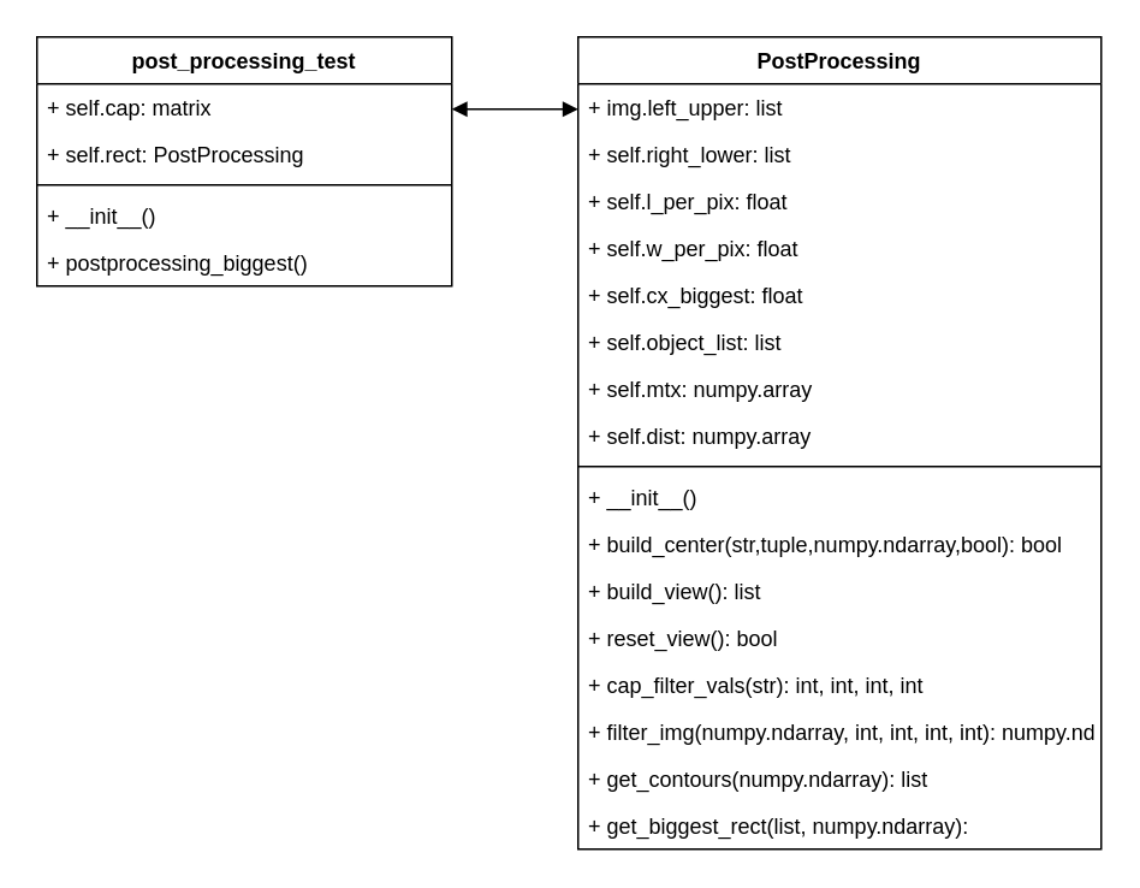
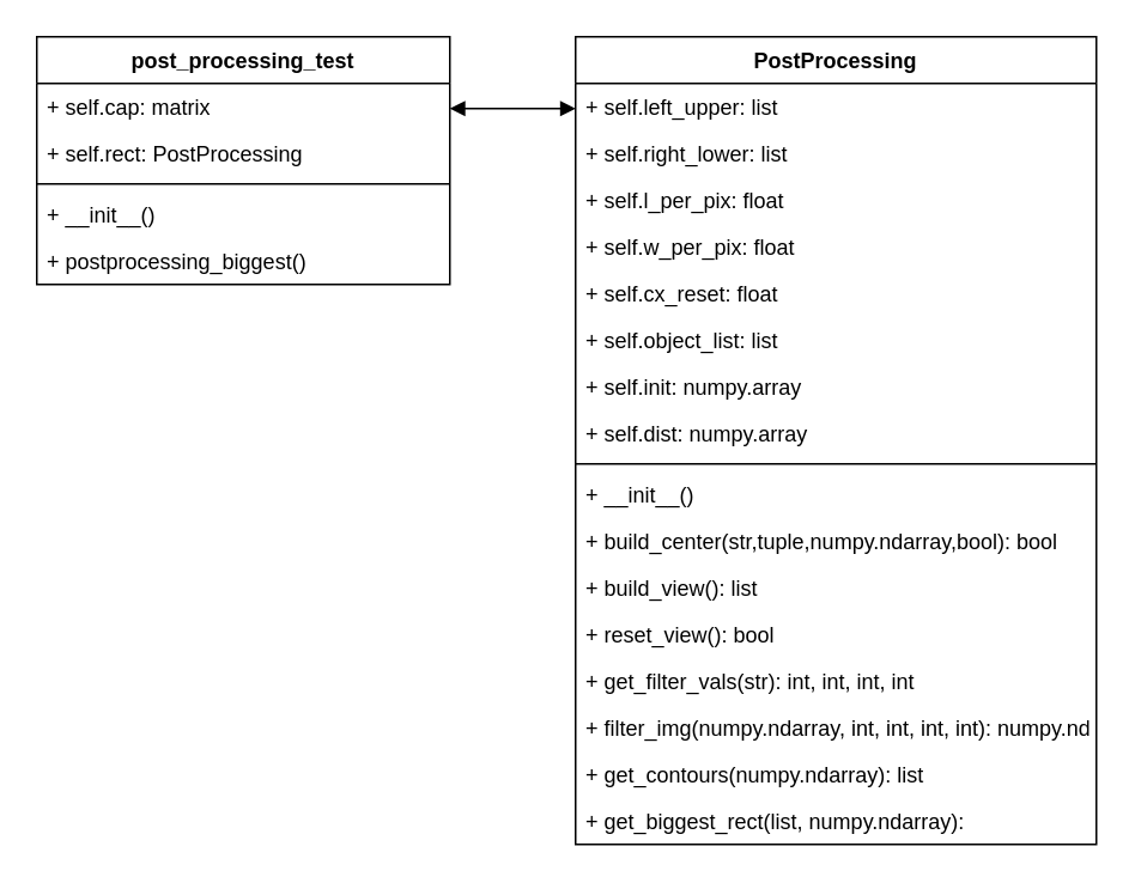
- <mxCell id="3" value="+ img.left_upper: list" style="text;strokeColor=none;fillColor=none;align=left;verticalAlign=top;spacingLeft=4;spacingRight=4;overflow=hidden;rotatable=0;points=[[0,0.5],[1,0.5]];portConstraint=eastwest;" vertex="1" parent="2"><mxGeometry y="26" width="290" height="26" as="geometry" /></mxCell>
+ <mxCell id="3" value="+ self.left_upper: list" style="text;strokeColor=none;fillColor=none;align=left;verticalAlign=top;spacingLeft=4;spacingRight=4;overflow=hidden;rotatable=0;points=[[0,0.5],[1,0.5]];portConstraint=eastwest;" vertex="1" parent="2"><mxGeometry y="26" width="290" height="26" as="geometry" /></mxCell>
- <mxCell id="7" value="+ self.cx_biggest: float" style="text;strokeColor=none;fillColor=none;align=left;verticalAlign=top;spacingLeft=4;spacingRight=4;overflow=hidden;rotatable=0;points=[[0,0.5],[1,0.5]];portConstraint=eastwest;" vertex="1" parent="2"><mxGeometry y="130" width="290" height="26" as="geometry" /></mxCell>
+ <mxCell id="7" value="+ self.cx_reset: float" style="text;strokeColor=none;fillColor=none;align=left;verticalAlign=top;spacingLeft=4;spacingRight=4;overflow=hidden;rotatable=0;points=[[0,0.5],[1,0.5]];portConstraint=eastwest;" vertex="1" parent="2"><mxGeometry y="130" width="290" height="26" as="geometry" /></mxCell>
- <mxCell id="9" value="+ self.mtx: numpy.array" style="text;strokeColor=none;fillColor=none;align=left;verticalAlign=top;spacingLeft=4;spacingRight=4;overflow=hidden;rotatable=0;points=[[0,0.5],[1,0.5]];portConstraint=eastwest;" vertex="1" parent="2"><mxGeometry y="182" width="290" height="26" as="geometry" /></mxCell>
+ <mxCell id="9" value="+ self.init: numpy.array" style="text;strokeColor=none;fillColor=none;align=left;verticalAlign=top;spacingLeft=4;spacingRight=4;overflow=hidden;rotatable=0;points=[[0,0.5],[1,0.5]];portConstraint=eastwest;" vertex="1" parent="2"><mxGeometry y="182" width="290" height="26" as="geometry" /></mxCell>
- <mxCell id="16" value="+ cap_filter_vals(str): int, int, int, int" style="text;strokeColor=none;fillColor=none;align=left;verticalAlign=top;spacingLeft=4;spacingRight=4;overflow=hidden;rotatable=0;points=[[0,0.5],[1,0.5]];portConstraint=eastwest;" vertex="1" parent="2"><mxGeometry y="346" width="290" height="26" as="geometry" /></mxCell>
+ <mxCell id="16" value="+ get_filter_vals(str): int, int, int, int" style="text;strokeColor=none;fillColor=none;align=left;verticalAlign=top;spacingLeft=4;spacingRight=4;overflow=hidden;rotatable=0;points=[[0,0.5],[1,0.5]];portConstraint=eastwest;" vertex="1" parent="2"><mxGeometry y="346" width="290" height="26" as="geometry" /></mxCell>
